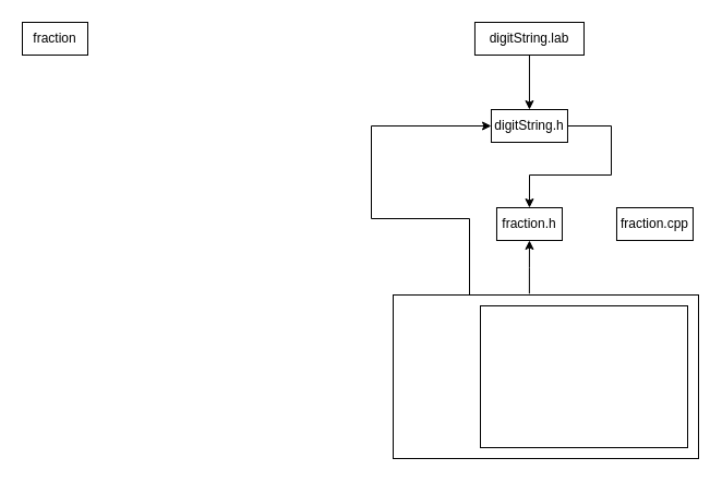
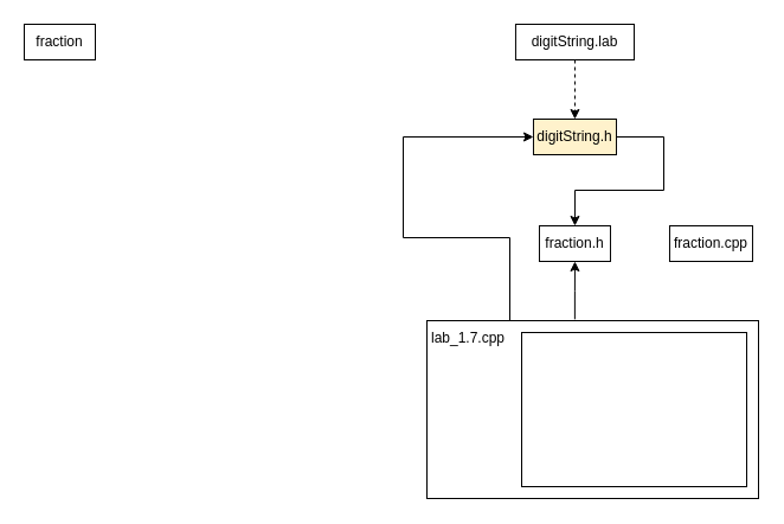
- <mxCell id="7" value="" style="edgeStyle=orthogonalEdgeStyle;rounded=0;orthogonalLoop=1;jettySize=auto;html=1;" edge="1" parent="1" source="8" target="5"><mxGeometry relative="1" as="geometry" /></mxCell>
+ <mxCell id="7" value="" style="edgeStyle=orthogonalEdgeStyle;rounded=0;orthogonalLoop=1;jettySize=auto;html=1;dashed=1;" edge="1" parent="1" source="8" target="5"><mxGeometry relative="1" as="geometry" /></mxCell>
- <mxCell id="5" value="digitString.h" style="rounded=0;whiteSpace=wrap;html=1;" vertex="1" parent="1"><mxGeometry x="449.97" y="100" width="70" height="30" as="geometry" /></mxCell>
+ <mxCell id="5" value="digitString.h" style="rounded=0;whiteSpace=wrap;html=1;fillColor=#fff2cc;" vertex="1" parent="1"><mxGeometry x="449.97" y="100" width="70" height="30" as="geometry" /></mxCell>
+ <mxCell id="11" value="lab_1.7.cpp" style="text;html=1;align=center;verticalAlign=middle;whiteSpace=wrap;rounded=0;" vertex="1" parent="9"><mxGeometry x="4.97" width="60" height="30" as="geometry" /></mxCell>
